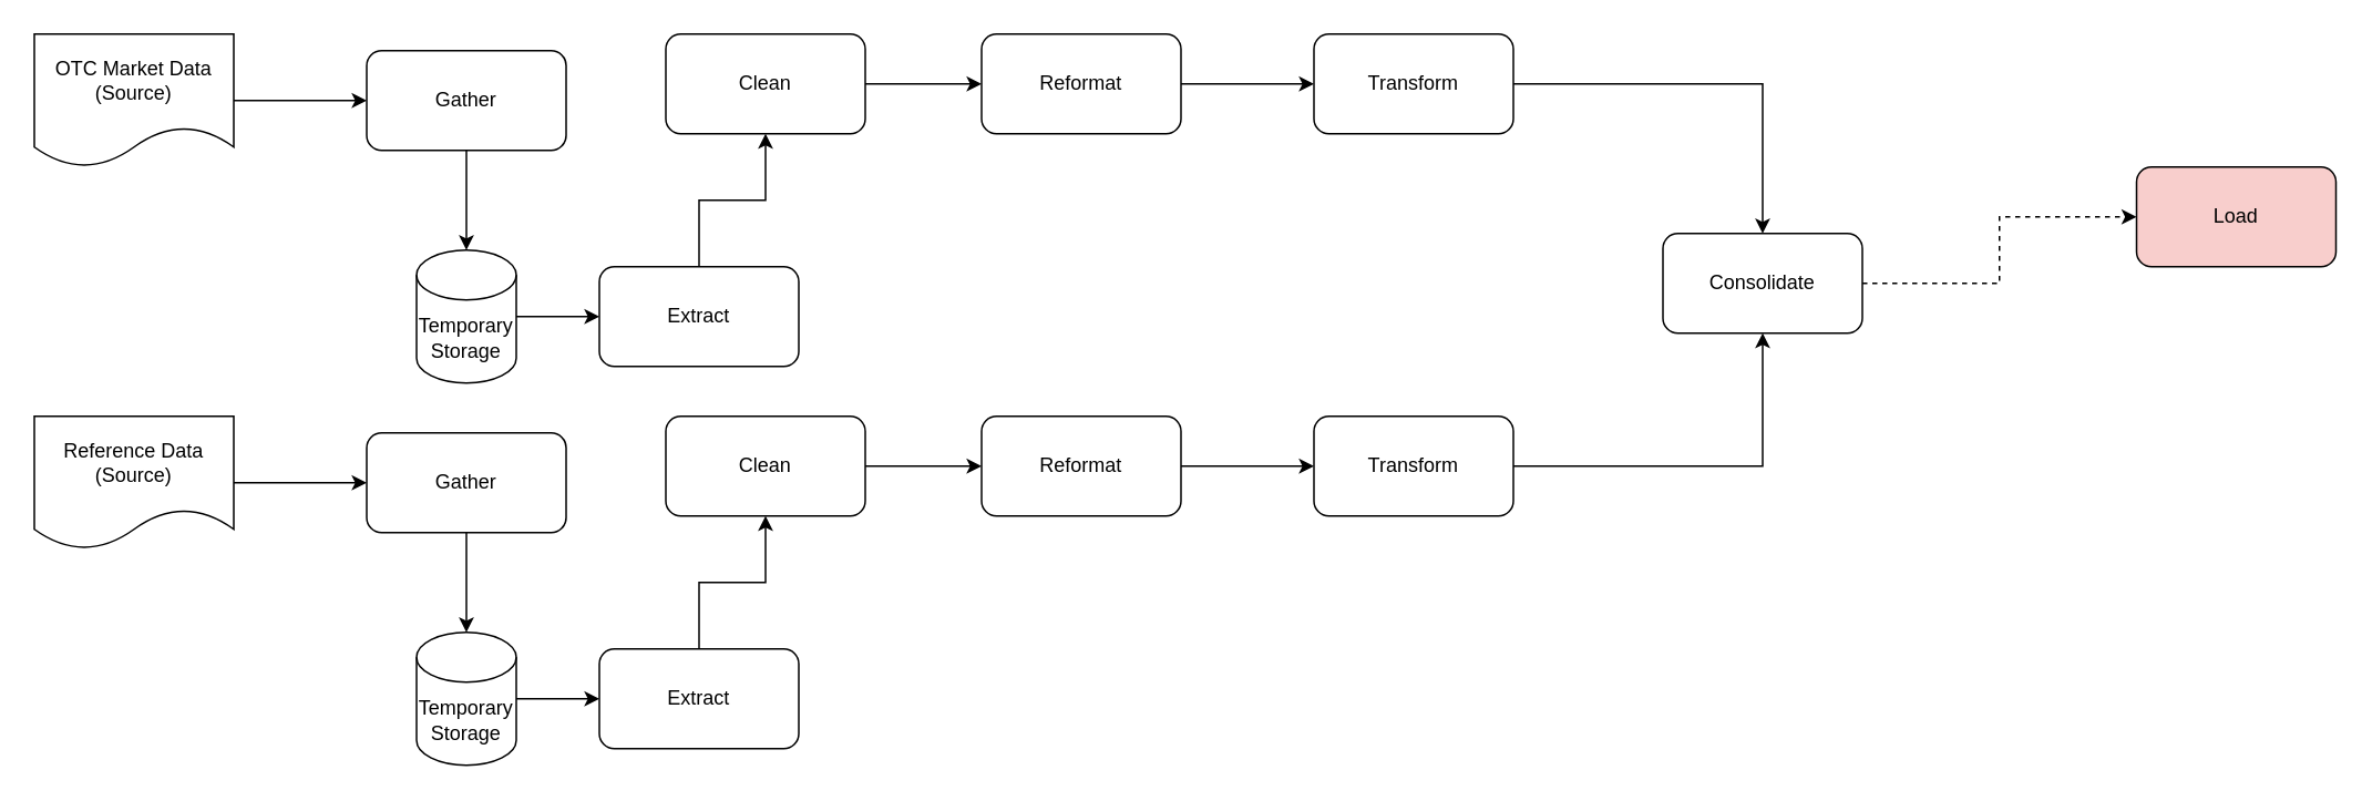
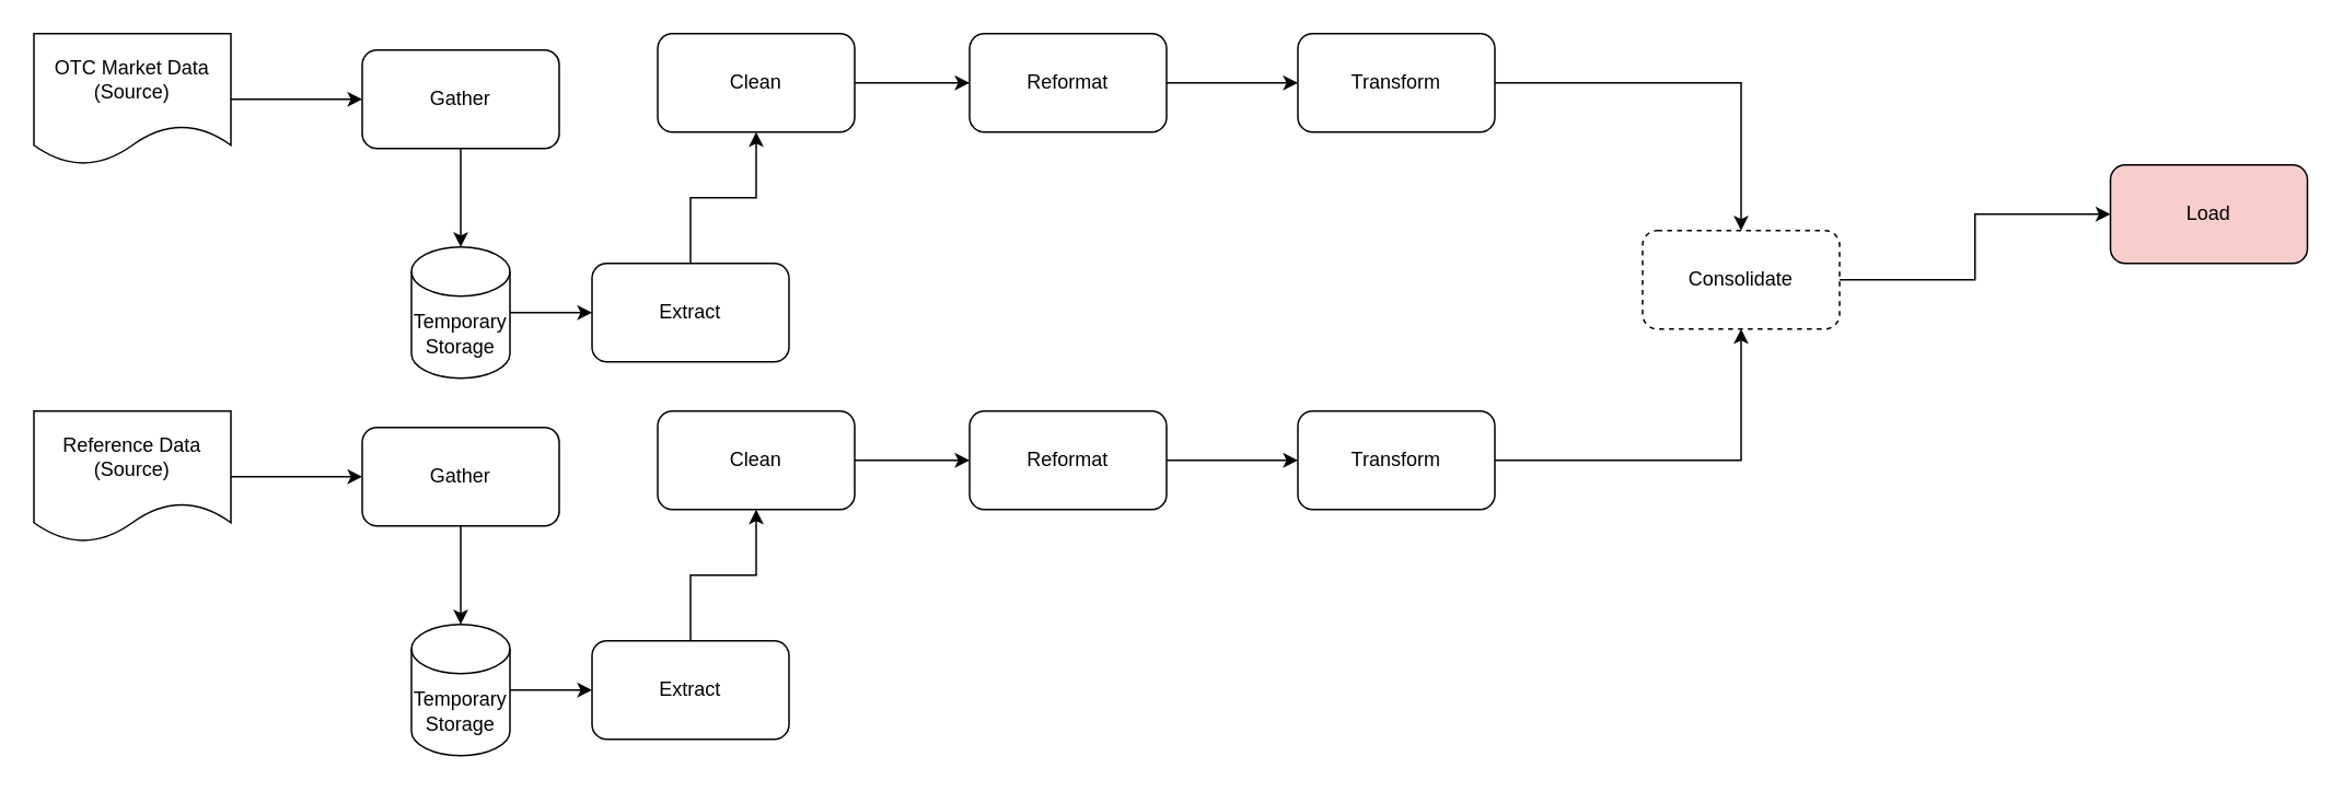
- <mxCell id="16" value="" style="edgeStyle=orthogonalEdgeStyle;rounded=0;orthogonalLoop=1;jettySize=auto;html=1;dashed=1;" parent="1" source="17" target="18" edge="1"><mxGeometry relative="1" as="geometry" /></mxCell>
+ <mxCell id="16" value="" style="edgeStyle=orthogonalEdgeStyle;rounded=0;orthogonalLoop=1;jettySize=auto;html=1;" parent="1" source="17" target="18" edge="1"><mxGeometry relative="1" as="geometry" /></mxCell>
- <mxCell id="17" value="Consolidate" style="whiteSpace=wrap;html=1;rounded=1;" parent="1" vertex="1"><mxGeometry x="1000" y="140" width="120" height="60" as="geometry" /></mxCell>
+ <mxCell id="17" value="Consolidate" style="whiteSpace=wrap;html=1;rounded=1;dashed=1;" parent="1" vertex="1"><mxGeometry x="1000" y="140" width="120" height="60" as="geometry" /></mxCell>
